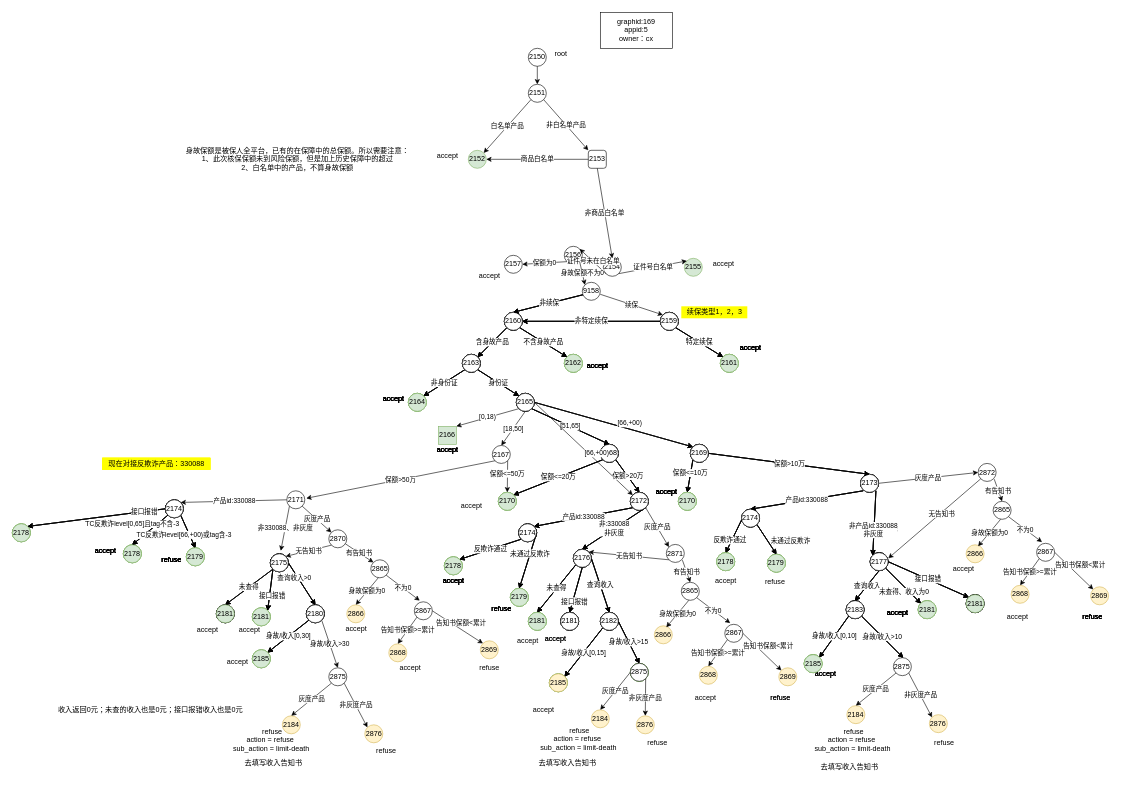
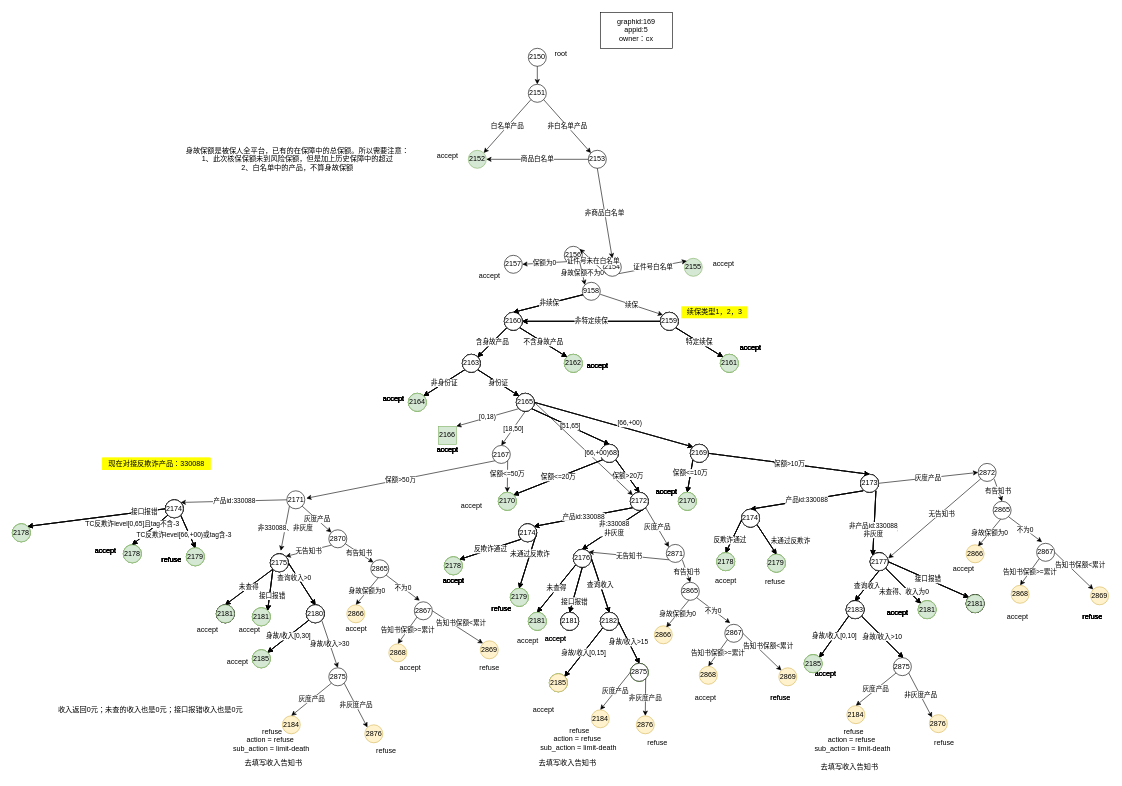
- <mxCell id="444" value="2153" style="whiteSpace=wrap;html=1;aspect=fixed;rounded=1;" vertex="1" parent="1"><mxGeometry x="980" y="250" width="30" height="30" as="geometry" /></mxCell>
+ <mxCell id="444" value="2153" style="ellipse;whiteSpace=wrap;html=1;aspect=fixed;" vertex="1" parent="1"><mxGeometry x="980" y="250" width="30" height="30" as="geometry" /></mxCell>
- <mxCell id="384" value="保额&amp;gt;10万" style="endArrow=classic;html=1;exitX=1;exitY=0.5;exitDx=0;exitDy=0;entryX=0.5;entryY=0;entryDx=0;entryDy=0;" edge="1" parent="1" source="372" target="381"><mxGeometry width="50" height="50" relative="1" as="geometry"><mxPoint x="1035.607" y="775.607" as="sourcePoint" /><mxPoint x="1075" y="830" as="targetPoint" /></mxGeometry></mxCell>
+ <mxCell id="384" value="保额&amp;gt;10万" style="endArrow=classic;html=1;exitX=1;exitY=0.5;exitDx=0;exitDy=0;entryX=0.5;entryY=0;entryDx=0;entryDy=0;dashed=1;" edge="1" parent="1" source="372" target="381"><mxGeometry width="50" height="50" relative="1" as="geometry"><mxPoint x="1035.607" y="775.607" as="sourcePoint" /><mxPoint x="1075" y="830" as="targetPoint" /></mxGeometry></mxCell>
